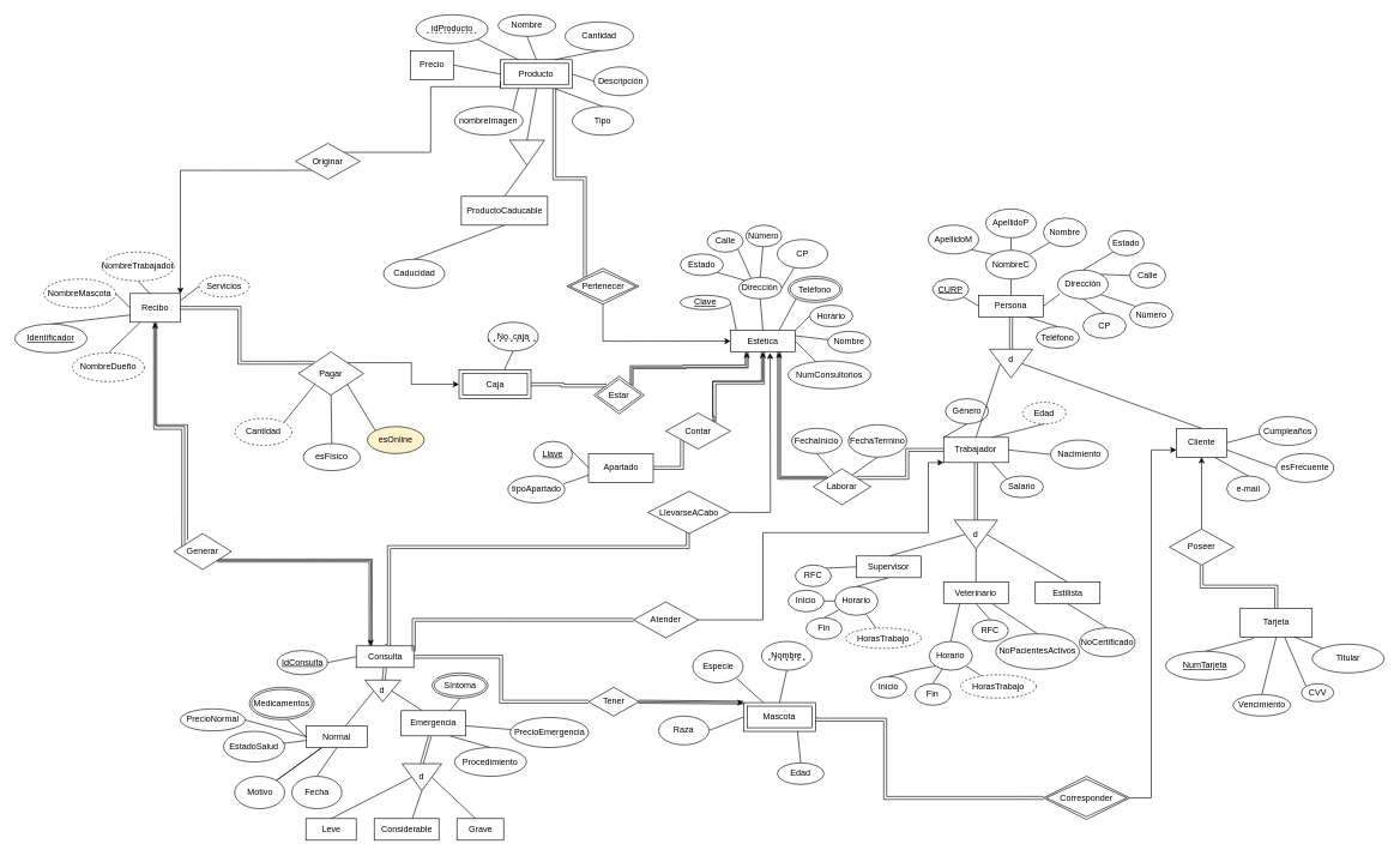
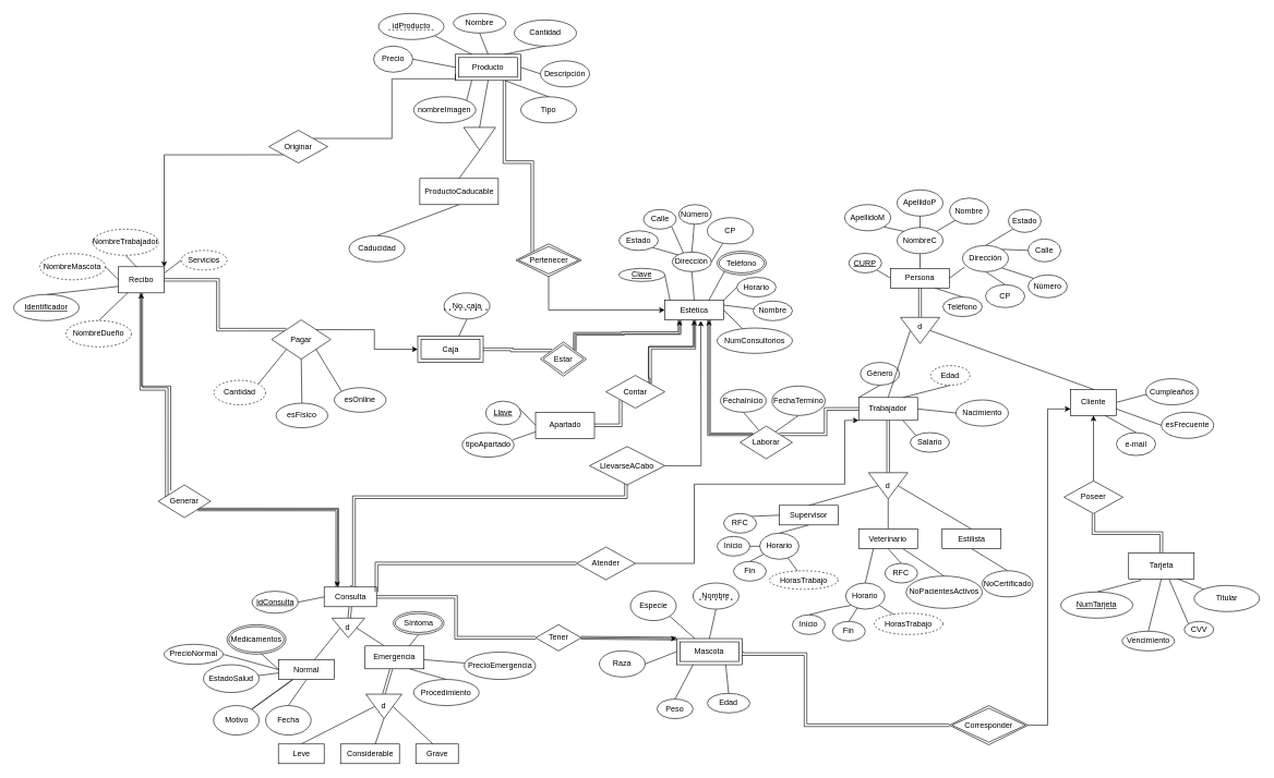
- <mxCell id="161" value="Precio" style="whiteSpace=wrap;html=1;align=center;rounded=0;" parent="1" vertex="1"><mxGeometry x="570" y="70" width="60" height="40" as="geometry" /></mxCell>
+ <mxCell id="161" value="Precio" style="ellipse;whiteSpace=wrap;html=1;align=center;" parent="1" vertex="1"><mxGeometry x="570" y="70" width="60" height="40" as="geometry" /></mxCell>
- <mxCell id="204" value="esOnline" style="ellipse;whiteSpace=wrap;html=1;align=center;fillColor=#fff2cc;" parent="1" vertex="1"><mxGeometry x="510" y="592.5" width="79" height="37.5" as="geometry" /></mxCell>
+ <mxCell id="204" value="esOnline" style="ellipse;whiteSpace=wrap;html=1;align=center;" parent="1" vertex="1"><mxGeometry x="510" y="592.5" width="79" height="37.5" as="geometry" /></mxCell>
+ <mxCell id="31" style="edgeStyle=none;rounded=0;orthogonalLoop=1;jettySize=auto;html=1;exitX=0.25;exitY=1;exitDx=0;exitDy=0;entryX=0.5;entryY=0;entryDx=0;entryDy=0;endArrow=none;endFill=0;" parent="1" source="33" target="25" edge="1"><mxGeometry relative="1" as="geometry" /></mxCell>
+ <mxCell id="25" value="Peso" style="ellipse;whiteSpace=wrap;html=1;align=center;" parent="1" vertex="1"><mxGeometry x="1003.13" y="1068.75" width="55" height="30" as="geometry" /></mxCell>
